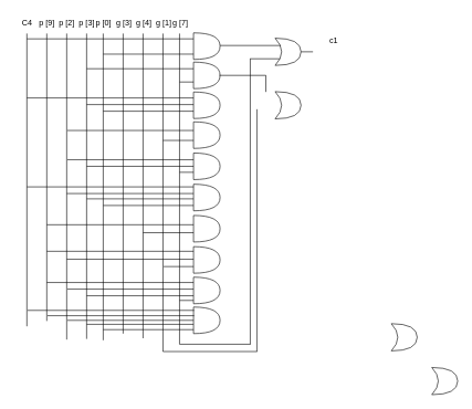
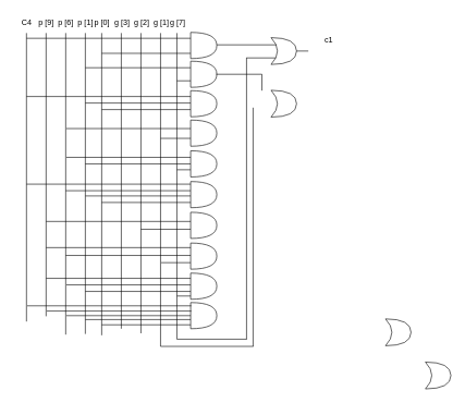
- <mxCell id="10" value="&lt;font color=&quot;#000000&quot;&gt;p [2]&lt;/font&gt;" style="text;html=1;align=center;verticalAlign=middle;resizable=0;points=[];autosize=1;strokeColor=none;fillColor=none;" vertex="1" parent="1"><mxGeometry x="75" y="20" width="50" height="30" as="geometry" /></mxCell>
+ <mxCell id="10" value="&lt;font color=&quot;#000000&quot;&gt;p [6]&lt;/font&gt;" style="text;html=1;align=center;verticalAlign=middle;resizable=0;points=[];autosize=1;strokeColor=none;fillColor=none;" vertex="1" parent="1"><mxGeometry x="75" y="20" width="50" height="30" as="geometry" /></mxCell>
- <mxCell id="11" value="&lt;font color=&quot;#000000&quot;&gt;p [3]&lt;/font&gt;" style="text;html=1;align=center;verticalAlign=middle;resizable=0;points=[];autosize=1;strokeColor=none;fillColor=none;" vertex="1" parent="1"><mxGeometry x="105" y="20" width="50" height="30" as="geometry" /></mxCell>
+ <mxCell id="11" value="&lt;font color=&quot;#000000&quot;&gt;p [1]&lt;/font&gt;" style="text;html=1;align=center;verticalAlign=middle;resizable=0;points=[];autosize=1;strokeColor=none;fillColor=none;" vertex="1" parent="1"><mxGeometry x="105" y="20" width="50" height="30" as="geometry" /></mxCell>
- <mxCell id="18" value="&lt;font color=&quot;#000000&quot;&gt;g [4]&lt;/font&gt;" style="text;html=1;align=center;verticalAlign=middle;resizable=0;points=[];autosize=1;strokeColor=none;fillColor=none;" vertex="1" parent="1"><mxGeometry x="195" y="22" width="41" height="26" as="geometry" /></mxCell>
+ <mxCell id="18" value="&lt;font color=&quot;#000000&quot;&gt;g [2]&lt;/font&gt;" style="text;html=1;align=center;verticalAlign=middle;resizable=0;points=[];autosize=1;strokeColor=none;fillColor=none;" vertex="1" parent="1"><mxGeometry x="195" y="22" width="41" height="26" as="geometry" /></mxCell>
